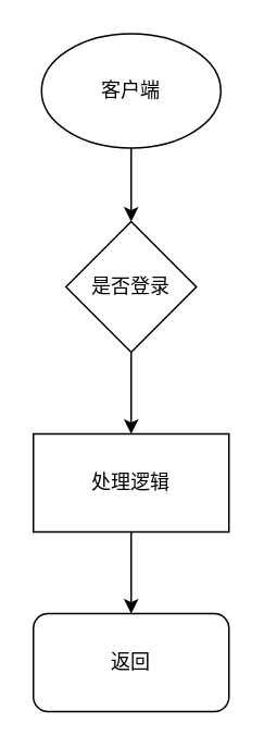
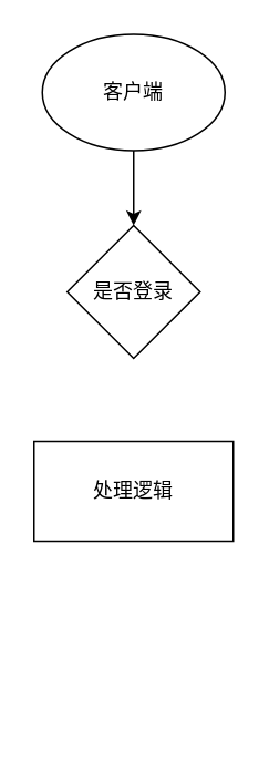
- <mxCell id="4" style="edgeStyle=orthogonalEdgeStyle;rounded=0;orthogonalLoop=1;jettySize=auto;html=1;exitX=0.5;exitY=1;exitDx=0;exitDy=0;entryX=0.5;entryY=0;entryDx=0;entryDy=0;" edge="1" parent="1" source="5" target="7"><mxGeometry relative="1" as="geometry" /></mxCell>
- <mxCell id="6" style="edgeStyle=orthogonalEdgeStyle;rounded=0;orthogonalLoop=1;jettySize=auto;html=1;exitX=0.5;exitY=1;exitDx=0;exitDy=0;entryX=0.5;entryY=0;entryDx=0;entryDy=0;" edge="1" parent="1" source="7" target="8"><mxGeometry relative="1" as="geometry" /></mxCell>
- <mxCell id="8" value="返回" style="rounded=1;whiteSpace=wrap;html=1;" vertex="1" parent="1"><mxGeometry x="20" y="375" width="120" height="60" as="geometry" /></mxCell>
